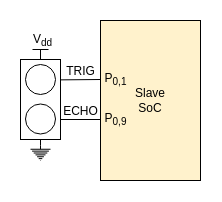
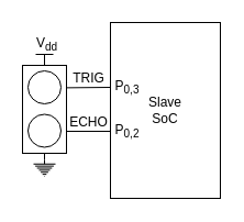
- <mxCell id="14" value="P&lt;sub&gt;0,1&lt;/sub&gt;" style="text;html=1;align=center;verticalAlign=middle;resizable=0;points=[];autosize=1;strokeColor=none;fillColor=none;" vertex="1" parent="1"><mxGeometry x="90" y="64" width="50" height="30" as="geometry" /></mxCell>
+ <mxCell id="14" value="P&lt;sub&gt;0,3&lt;/sub&gt;" style="text;html=1;align=center;verticalAlign=middle;resizable=0;points=[];autosize=1;strokeColor=none;fillColor=none;" vertex="1" parent="1"><mxGeometry x="90" y="64" width="50" height="30" as="geometry" /></mxCell>
- <mxCell id="2" value="Slave&lt;div&gt;SoC&lt;/div&gt;" style="rounded=0;whiteSpace=wrap;html=1;snapToPoint=1;arcSize=12;fillColor=#fff2cc;" parent="1" vertex="1"><mxGeometry x="100" y="20" width="100" height="160" as="geometry" /></mxCell>
+ <mxCell id="2" value="Slave&lt;div&gt;SoC&lt;/div&gt;" style="rounded=0;whiteSpace=wrap;html=1;snapToPoint=1;arcSize=12;" parent="1" vertex="1"><mxGeometry x="100" y="20" width="100" height="160" as="geometry" /></mxCell>
- <mxCell id="15" value="P&lt;sub&gt;0,9&lt;/sub&gt;" style="text;html=1;align=center;verticalAlign=middle;resizable=0;points=[];autosize=1;strokeColor=none;fillColor=none;" vertex="1" parent="1"><mxGeometry x="90" y="103.5" width="50" height="30" as="geometry" /></mxCell>
+ <mxCell id="15" value="P&lt;sub&gt;0,2&lt;/sub&gt;" style="text;html=1;align=center;verticalAlign=middle;resizable=0;points=[];autosize=1;strokeColor=none;fillColor=none;" vertex="1" parent="1"><mxGeometry x="90" y="103.5" width="50" height="30" as="geometry" /></mxCell>
